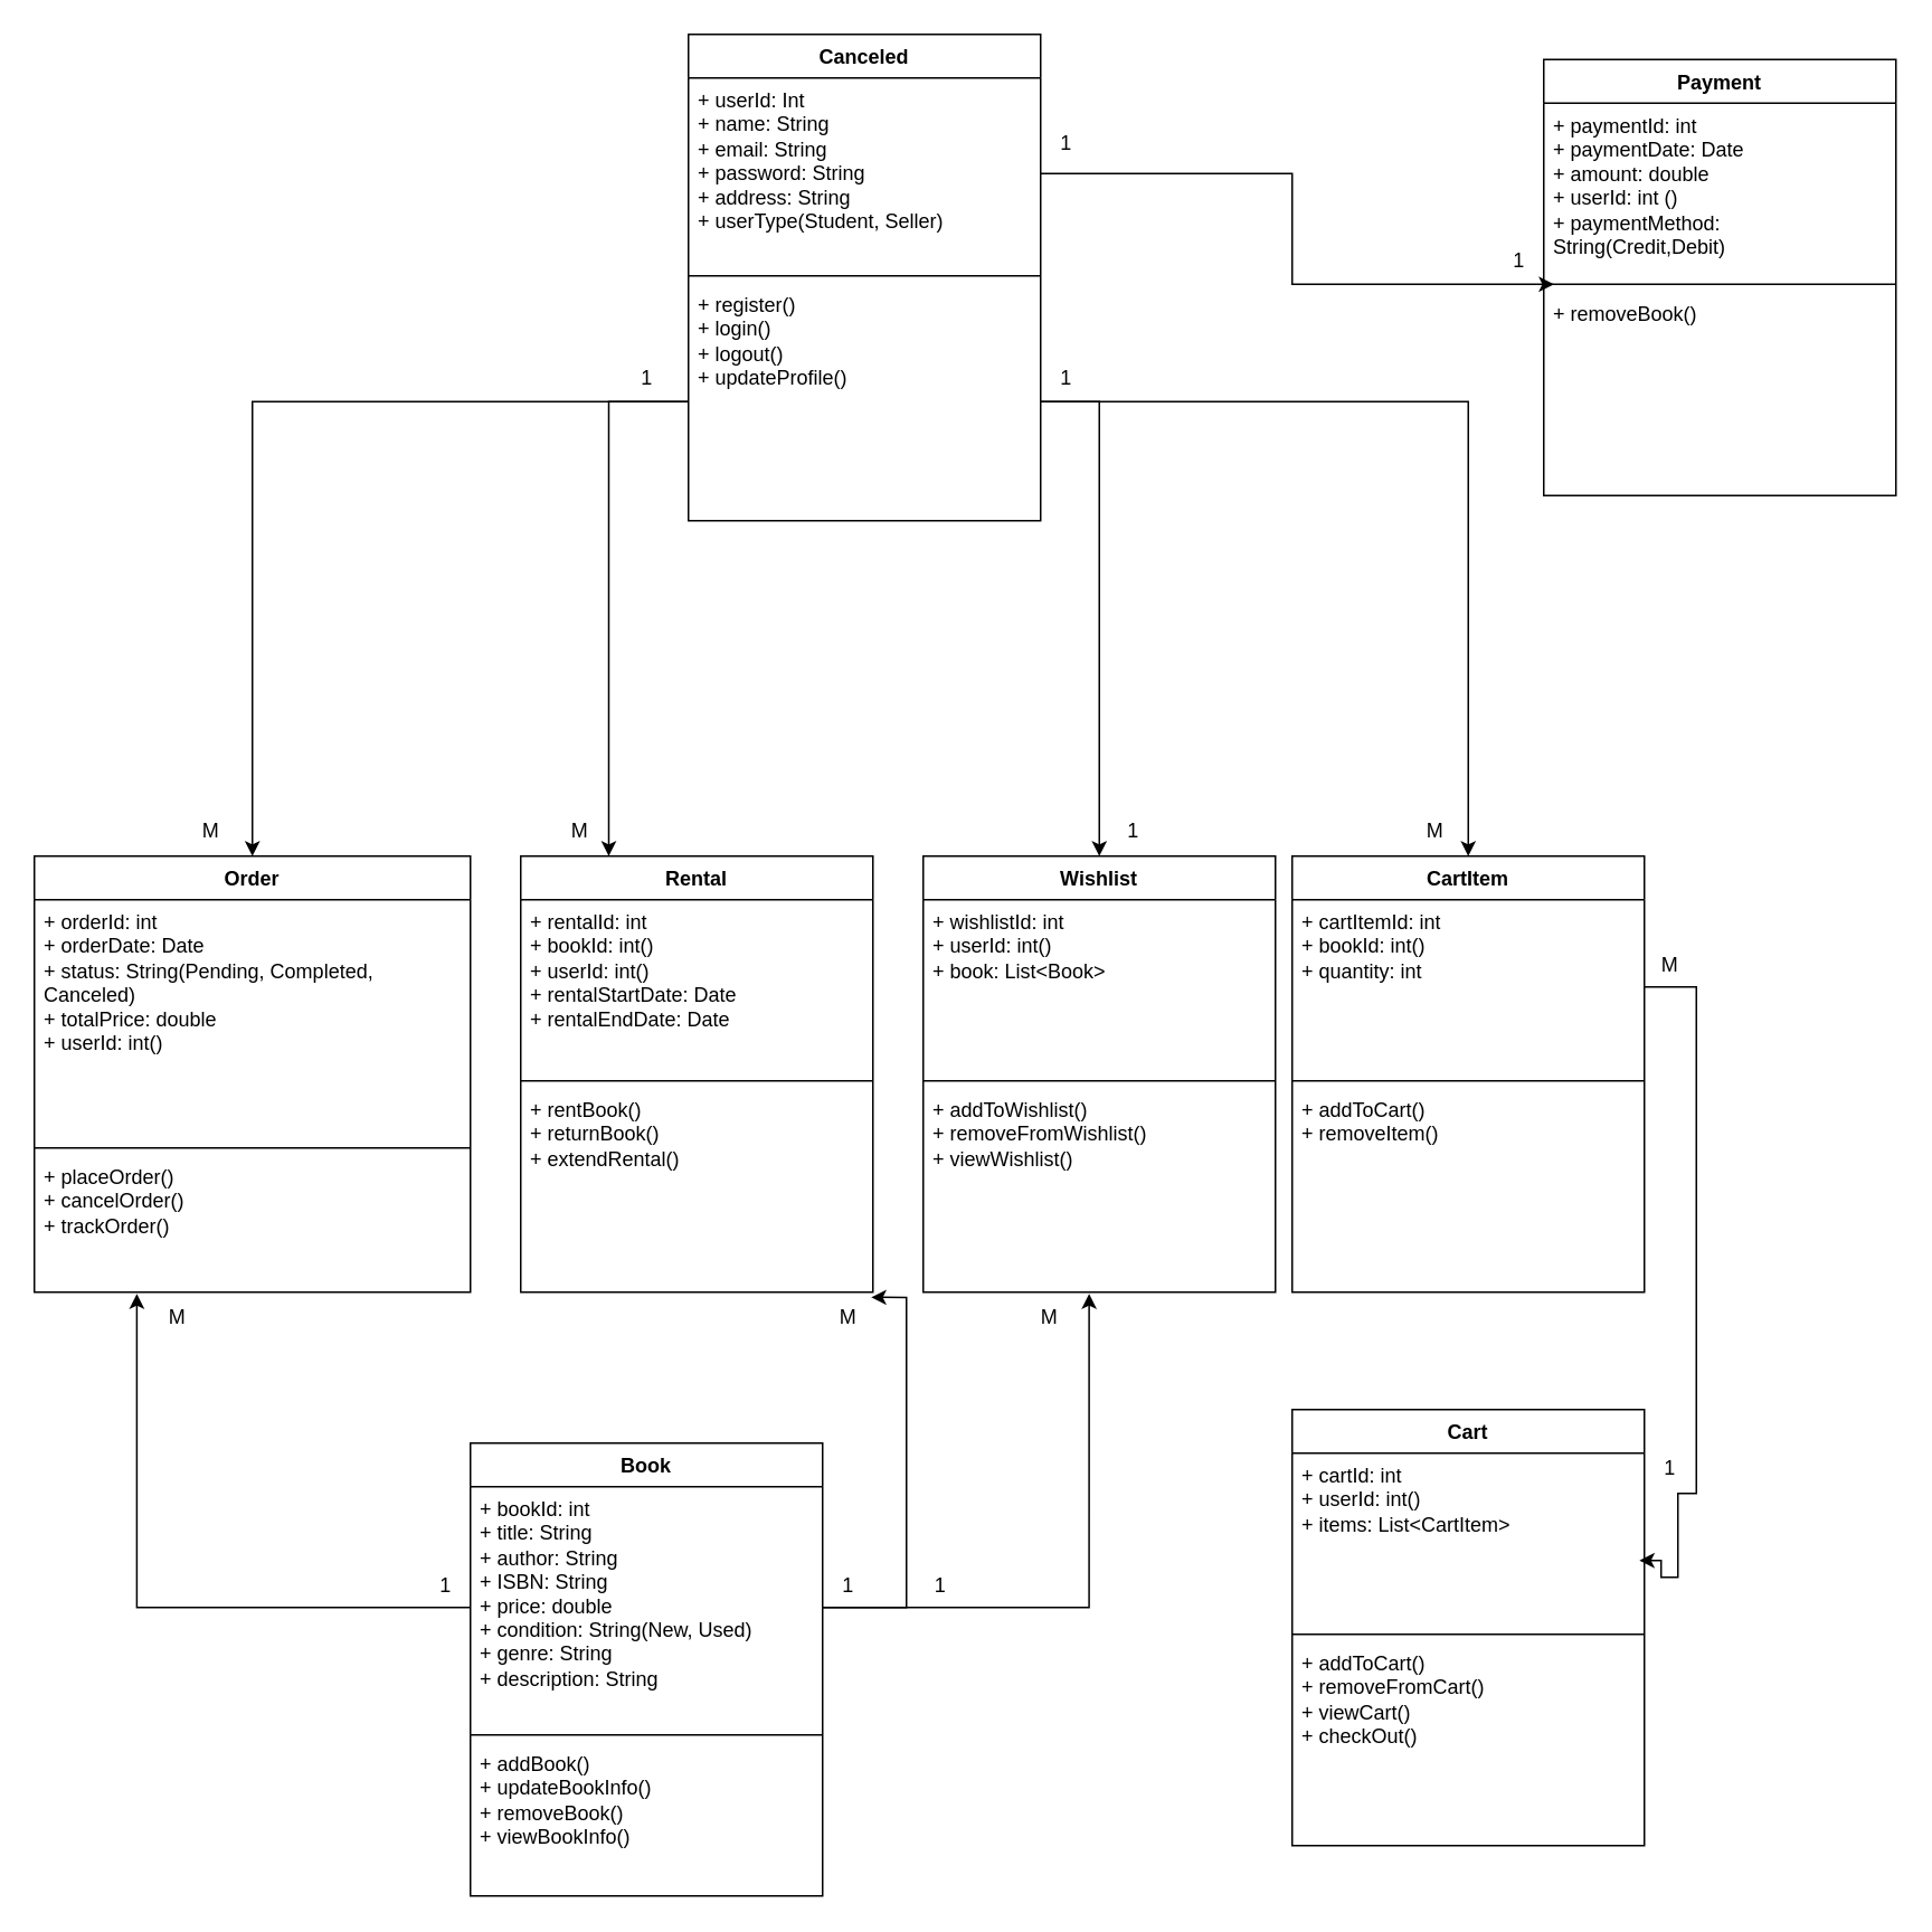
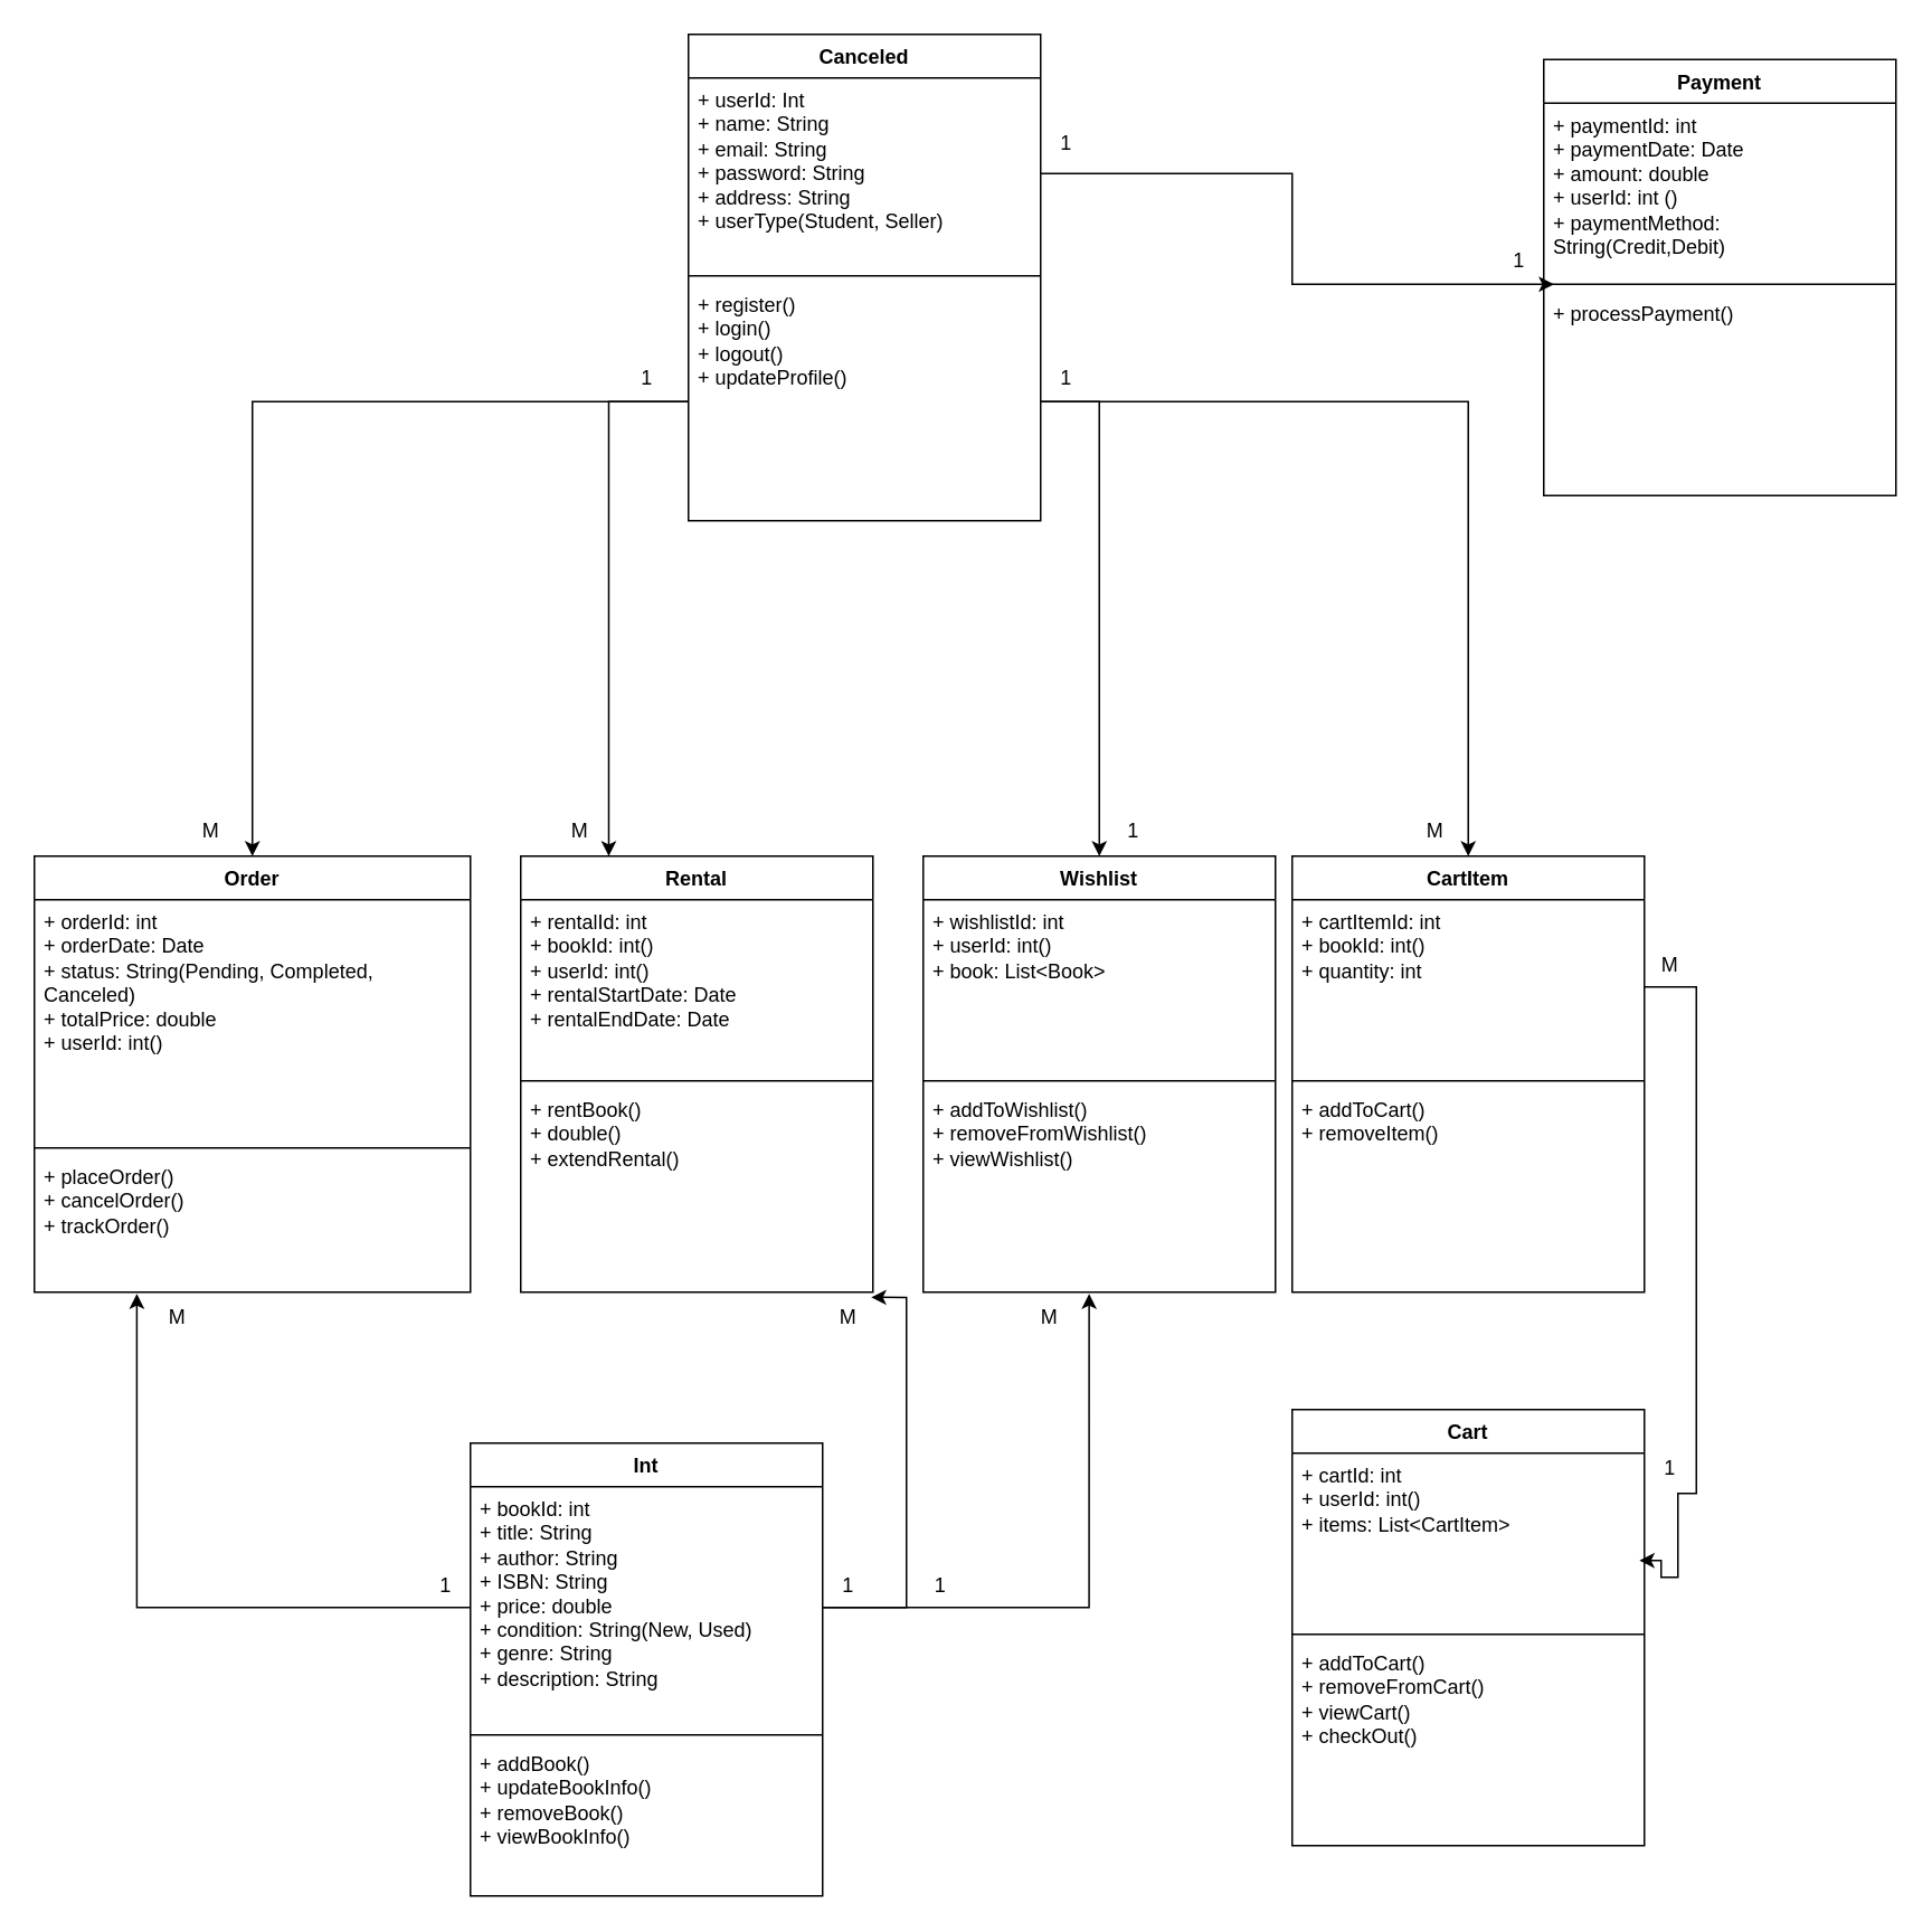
- <mxCell id="25" value="+ removeBook()&lt;div&gt;&lt;br&gt;&lt;/div&gt;" style="text;strokeColor=none;fillColor=none;align=left;verticalAlign=top;spacingLeft=4;spacingRight=4;overflow=hidden;rotatable=0;points=[[0,0.5],[1,0.5]];portConstraint=eastwest;whiteSpace=wrap;html=1;" parent="22" vertex="1"><mxGeometry y="138" width="210" height="122" as="geometry" /></mxCell>
+ <mxCell id="25" value="+ processPayment()&lt;div&gt;&lt;br&gt;&lt;/div&gt;" style="text;strokeColor=none;fillColor=none;align=left;verticalAlign=top;spacingLeft=4;spacingRight=4;overflow=hidden;rotatable=0;points=[[0,0.5],[1,0.5]];portConstraint=eastwest;whiteSpace=wrap;html=1;" parent="22" vertex="1"><mxGeometry y="138" width="210" height="122" as="geometry" /></mxCell>
- <mxCell id="21" value="&lt;div&gt;+ rentBook()&lt;/div&gt;&lt;div&gt;+ returnBook()&lt;/div&gt;&lt;div&gt;+ extendRental()&lt;/div&gt;" style="text;strokeColor=none;fillColor=none;align=left;verticalAlign=top;spacingLeft=4;spacingRight=4;overflow=hidden;rotatable=0;points=[[0,0.5],[1,0.5]];portConstraint=eastwest;whiteSpace=wrap;html=1;" parent="18" vertex="1"><mxGeometry y="138" width="210" height="122" as="geometry" /></mxCell>
+ <mxCell id="21" value="&lt;div&gt;+ rentBook()&lt;/div&gt;&lt;div&gt;+ double()&lt;/div&gt;&lt;div&gt;+ extendRental()&lt;/div&gt;" style="text;strokeColor=none;fillColor=none;align=left;verticalAlign=top;spacingLeft=4;spacingRight=4;overflow=hidden;rotatable=0;points=[[0,0.5],[1,0.5]];portConstraint=eastwest;whiteSpace=wrap;html=1;" parent="18" vertex="1"><mxGeometry y="138" width="210" height="122" as="geometry" /></mxCell>
- <mxCell id="6" value="Book" style="swimlane;fontStyle=1;align=center;verticalAlign=top;childLayout=stackLayout;horizontal=1;startSize=26;horizontalStack=0;resizeParent=1;resizeParentMax=0;resizeLast=0;collapsible=1;marginBottom=0;whiteSpace=wrap;html=1;" parent="1" vertex="1"><mxGeometry x="280" y="860" width="210" height="270" as="geometry" /></mxCell>
+ <mxCell id="6" value="Int" style="swimlane;fontStyle=1;align=center;verticalAlign=top;childLayout=stackLayout;horizontal=1;startSize=26;horizontalStack=0;resizeParent=1;resizeParentMax=0;resizeLast=0;collapsible=1;marginBottom=0;whiteSpace=wrap;html=1;" parent="1" vertex="1"><mxGeometry x="280" y="860" width="210" height="270" as="geometry" /></mxCell>
